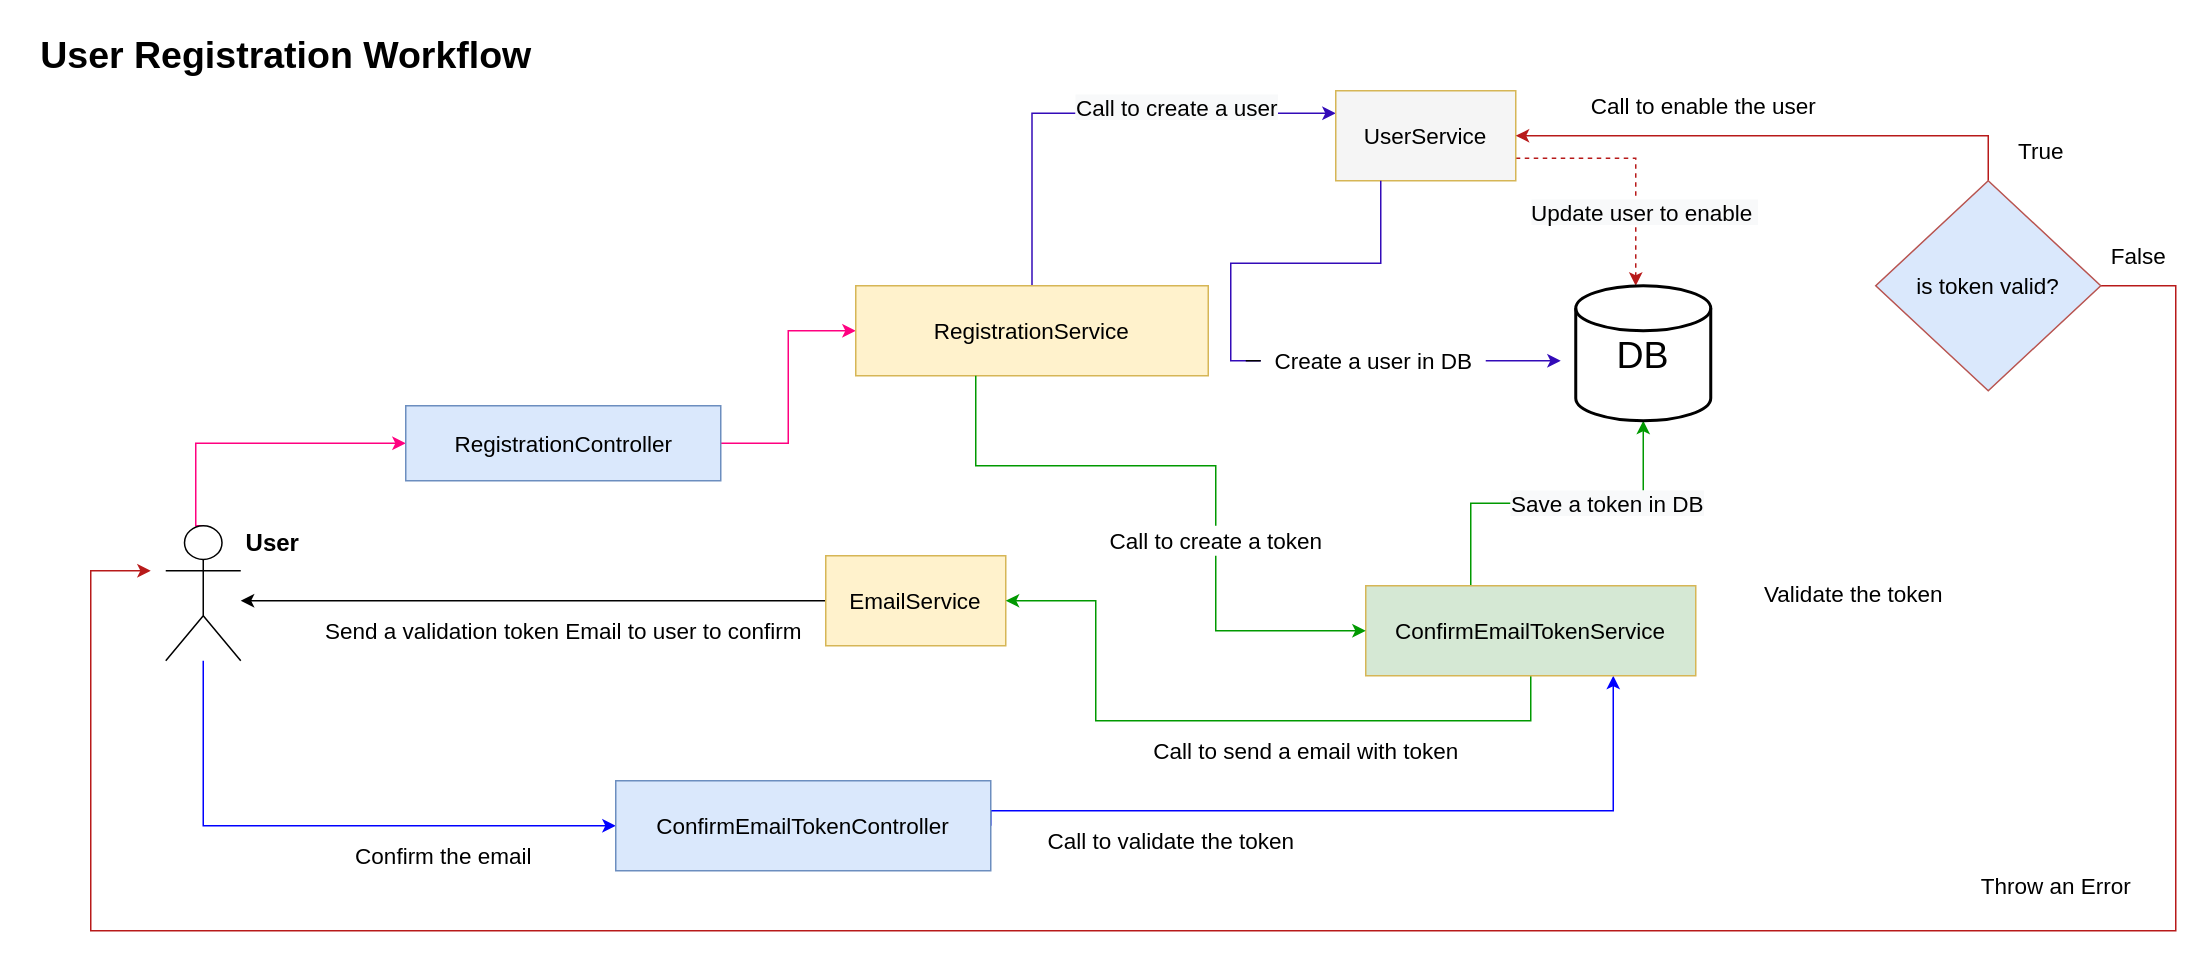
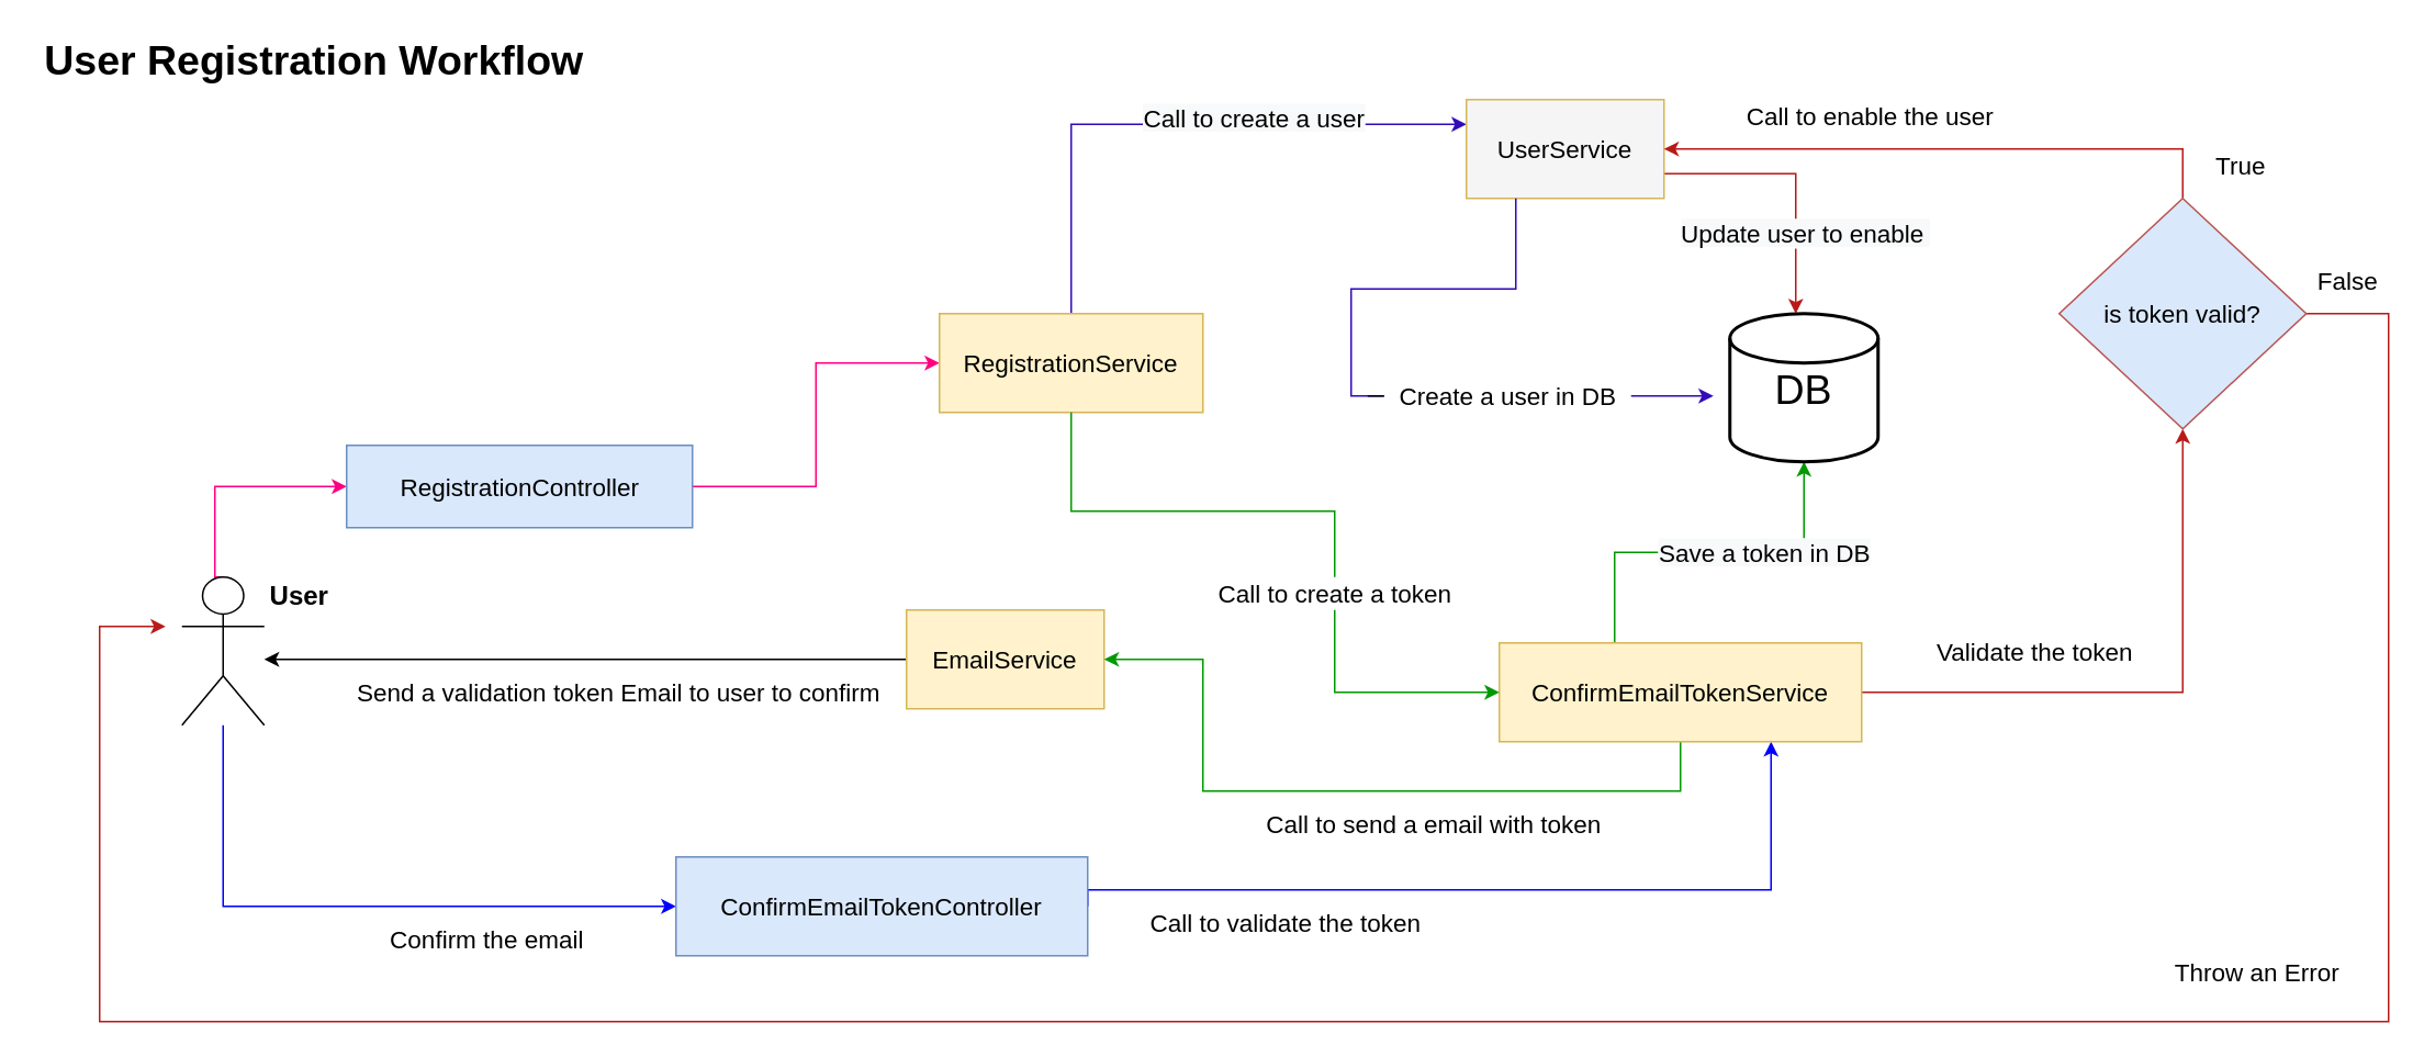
- <mxCell id="11" style="edgeStyle=orthogonalEdgeStyle;rounded=0;orthogonalLoop=1;jettySize=auto;html=1;exitX=1;exitY=0.75;exitDx=0;exitDy=0;fontFamily=Helvetica;fontSize=15;strokeColor=#B81A1A;dashed=1;" edge="1" parent="1" source="13" target="36"><mxGeometry relative="1" as="geometry"><Array as="points"><mxPoint x="1090" y="105" /></Array></mxGeometry></mxCell>
+ <mxCell id="11" style="edgeStyle=orthogonalEdgeStyle;rounded=0;orthogonalLoop=1;jettySize=auto;html=1;exitX=1;exitY=0.75;exitDx=0;exitDy=0;fontFamily=Helvetica;fontSize=15;strokeColor=#B81A1A;" edge="1" parent="1" source="13" target="36"><mxGeometry relative="1" as="geometry"><Array as="points"><mxPoint x="1090" y="105" /></Array></mxGeometry></mxCell>
- <mxCell id="10" value="RegistrationService" style="rounded=0;whiteSpace=wrap;html=1;fontFamily=Helvetica;fontStyle=0;fontSize=15;fillColor=#fff2cc;strokeColor=#d6b656;" vertex="1" parent="1"><mxGeometry x="570" y="190" width="235" height="60" as="geometry" /></mxCell>
+ <mxCell id="10" value="RegistrationService" style="rounded=0;whiteSpace=wrap;html=1;fontFamily=Helvetica;fontStyle=0;fontSize=15;fillColor=#fff2cc;strokeColor=#d6b656;" vertex="1" parent="1"><mxGeometry x="570" y="190" width="160" height="60" as="geometry" /></mxCell>
- <mxCell id="7" value="RegistrationController" style="html=1;fillColor=#dae8fc;strokeColor=#6c8ebf;fontFamily=Helvetica;fontStyle=0;fontSize=15;" vertex="1" parent="1"><mxGeometry x="270" y="270" width="210" height="50" as="geometry" /></mxCell>
+ <mxCell id="7" value="RegistrationController" style="html=1;fillColor=#dae8fc;strokeColor=#6c8ebf;fontFamily=Helvetica;fontStyle=0;fontSize=15;" vertex="1" parent="1"><mxGeometry x="210" y="270" width="210" height="50" as="geometry" /></mxCell>
- <mxCell id="24" value="ConfirmEmailTokenService" style="whiteSpace=wrap;html=1;fontFamily=Helvetica;fontSize=15;fillColor=#d5e8d4;strokeColor=#d6b656;" vertex="1" parent="1"><mxGeometry x="910" y="390" width="220" height="60" as="geometry" /></mxCell>
+ <mxCell id="24" value="ConfirmEmailTokenService" style="whiteSpace=wrap;html=1;fontFamily=Helvetica;fontSize=15;fillColor=#fff2cc;strokeColor=#d6b656;" vertex="1" parent="1"><mxGeometry x="910" y="390" width="220" height="60" as="geometry" /></mxCell>
+ <mxCell id="21" style="edgeStyle=orthogonalEdgeStyle;rounded=0;orthogonalLoop=1;jettySize=auto;html=1;exitX=1;exitY=0.5;exitDx=0;exitDy=0;fontFamily=Helvetica;fontSize=15;entryX=0.5;entryY=1;entryDx=0;entryDy=0;strokeColor=#B81A1A;" edge="1" parent="1" source="24" target="29"><mxGeometry relative="1" as="geometry"><mxPoint x="1130" y="340" as="targetPoint" /><Array as="points"><mxPoint x="1325" y="420" /></Array></mxGeometry></mxCell>
